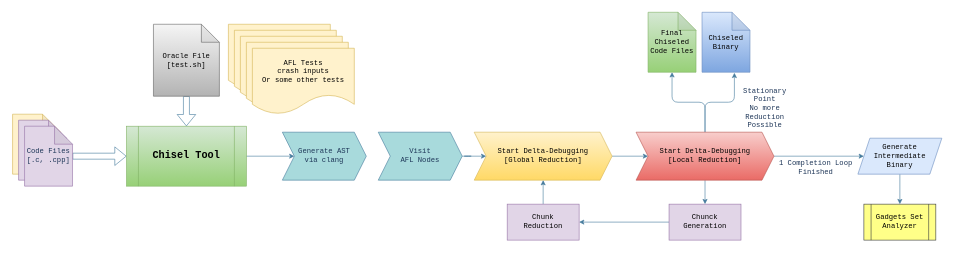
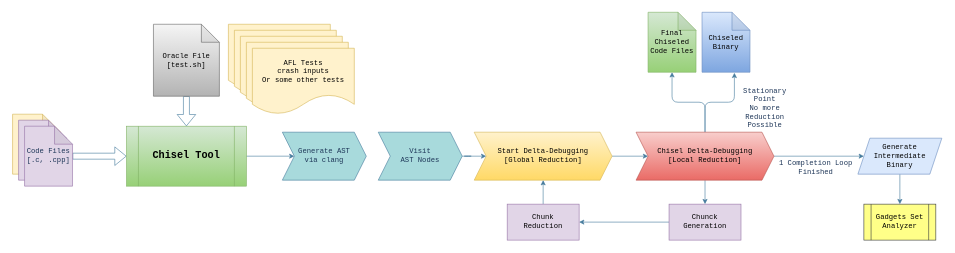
- <mxCell id="13" value="&lt;div&gt;Visit &lt;br&gt;&lt;/div&gt;&lt;div&gt;AFL Nodes&lt;/div&gt;" style="shape=step;perimeter=stepPerimeter;whiteSpace=wrap;html=1;fixedSize=1;fontFamily=Courier New;fontColor=#1D3557;strokeColor=#457B9D;fillColor=#A8DADC;" vertex="1" parent="1"><mxGeometry x="630" y="220" width="140" height="80" as="geometry" /></mxCell>
+ <mxCell id="13" value="&lt;div&gt;Visit &lt;br&gt;&lt;/div&gt;&lt;div&gt;AST Nodes&lt;/div&gt;" style="shape=step;perimeter=stepPerimeter;whiteSpace=wrap;html=1;fixedSize=1;fontFamily=Courier New;fontColor=#1D3557;strokeColor=#457B9D;fillColor=#A8DADC;" vertex="1" parent="1"><mxGeometry x="630" y="220" width="140" height="80" as="geometry" /></mxCell>
- <mxCell id="20" value="&lt;div&gt;Start Delta-Debugging&lt;/div&gt;&lt;div&gt;[Local Reduction]&lt;br&gt;&lt;/div&gt;" style="shape=step;perimeter=stepPerimeter;whiteSpace=wrap;html=1;fixedSize=1;fontFamily=Courier New;strokeColor=#b85450;fillColor=#f8cecc;gradientColor=#ea6b66;" vertex="1" parent="1"><mxGeometry x="1060" y="220" width="230" height="80" as="geometry" /></mxCell>
+ <mxCell id="20" value="&lt;div&gt;Chisel Delta-Debugging&lt;/div&gt;&lt;div&gt;[Local Reduction]&lt;br&gt;&lt;/div&gt;" style="shape=step;perimeter=stepPerimeter;whiteSpace=wrap;html=1;fixedSize=1;fontFamily=Courier New;strokeColor=#b85450;fillColor=#f8cecc;gradientColor=#ea6b66;" vertex="1" parent="1"><mxGeometry x="1060" y="220" width="230" height="80" as="geometry" /></mxCell>
